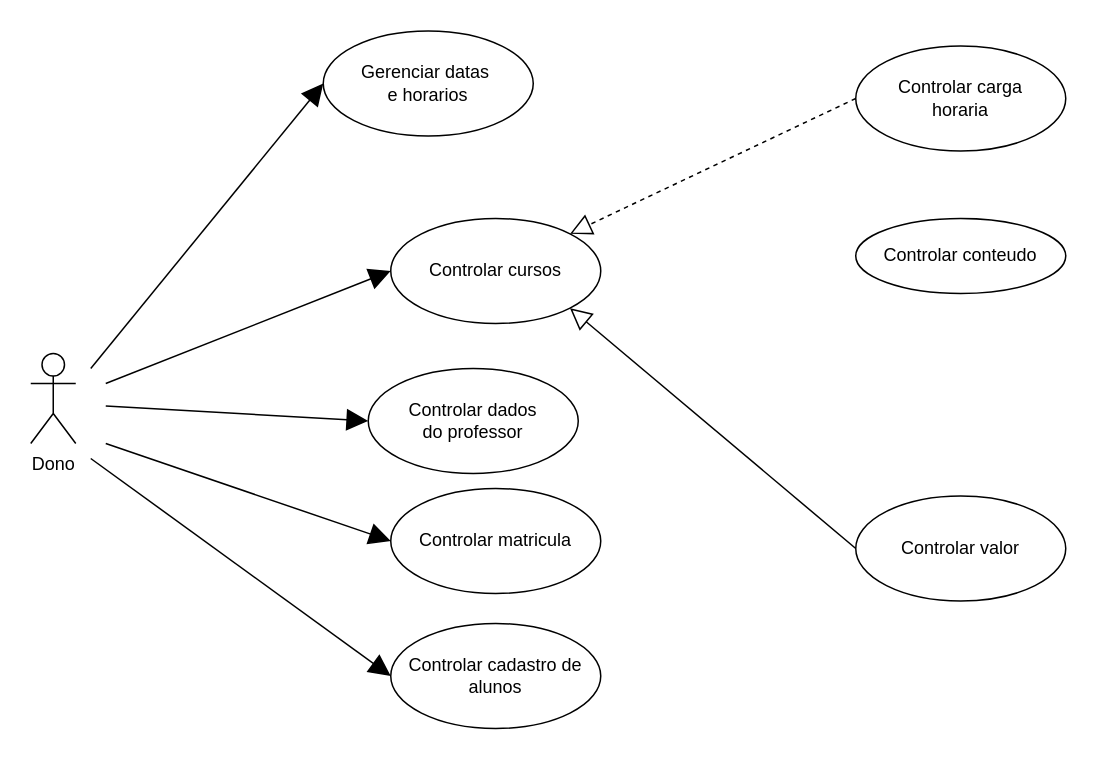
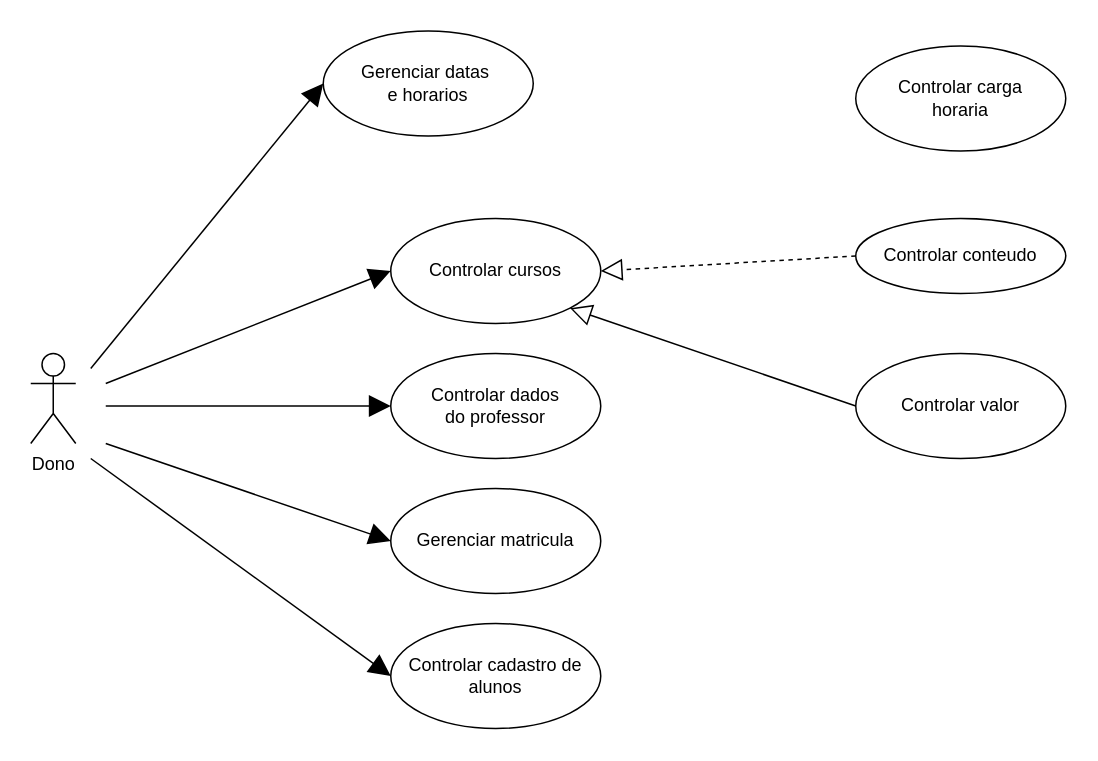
- <mxCell id="16" value="" style="endArrow=block;endFill=0;endSize=12;html=1;entryX=1;entryY=0;entryDx=0;entryDy=0;exitX=0;exitY=0.5;exitDx=0;exitDy=0;dashed=1;" edge="1" parent="1" source="13" target="5"><mxGeometry width="160" relative="1" as="geometry"><mxPoint x="400" y="315" as="sourcePoint" /><mxPoint x="590" y="315" as="targetPoint" /></mxGeometry></mxCell>
+ <mxCell id="17" value="" style="endArrow=block;endFill=0;endSize=12;html=1;exitX=0;exitY=0.5;exitDx=0;exitDy=0;dashed=1;entryX=1;entryY=0.5;entryDx=0;entryDy=0;" edge="1" parent="1" source="14" target="5"><mxGeometry width="160" relative="1" as="geometry"><mxPoint x="570" y="190" as="sourcePoint" /><mxPoint x="420" y="205" as="targetPoint" /></mxGeometry></mxCell>
- <mxCell id="6" value="Controlar dados&lt;br&gt;do professor" style="ellipse;whiteSpace=wrap;html=1;" vertex="1" parent="1"><mxGeometry x="245" y="245" width="140" height="70" as="geometry" /></mxCell>
+ <mxCell id="6" value="Controlar dados&lt;br&gt;do professor" style="ellipse;whiteSpace=wrap;html=1;" vertex="1" parent="1"><mxGeometry x="260" y="235" width="140" height="70" as="geometry" /></mxCell>
- <mxCell id="9" value="Controlar matricula" style="ellipse;whiteSpace=wrap;html=1;" vertex="1" parent="1"><mxGeometry x="260" y="325" width="140" height="70" as="geometry" /></mxCell>
+ <mxCell id="9" value="Gerenciar matricula" style="ellipse;whiteSpace=wrap;html=1;" vertex="1" parent="1"><mxGeometry x="260" y="325" width="140" height="70" as="geometry" /></mxCell>
- <mxCell id="15" value="Controlar valor" style="ellipse;whiteSpace=wrap;html=1;" vertex="1" parent="1"><mxGeometry x="570" y="330" width="140" height="70" as="geometry" /></mxCell>
+ <mxCell id="15" value="Controlar valor" style="ellipse;whiteSpace=wrap;html=1;" vertex="1" parent="1"><mxGeometry x="570" y="235" width="140" height="70" as="geometry" /></mxCell>
